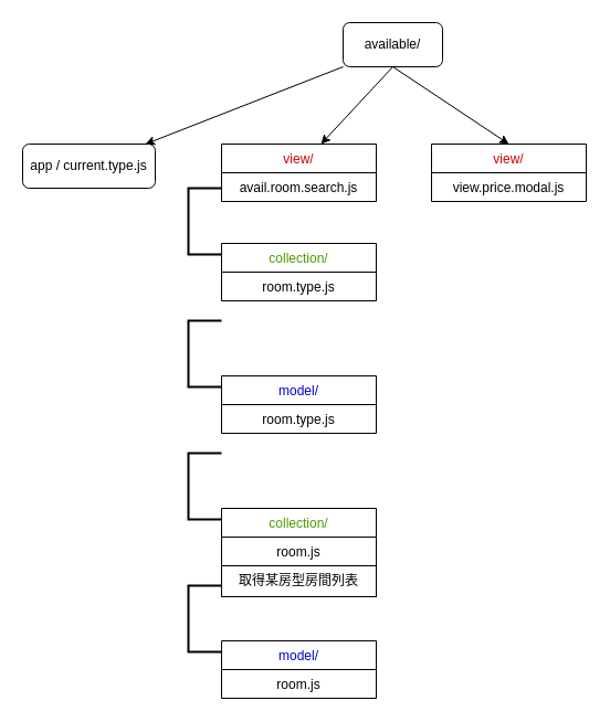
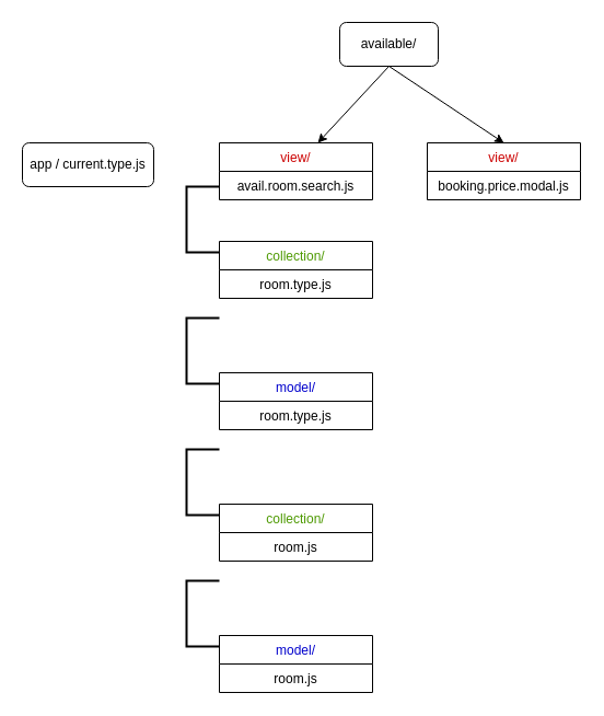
- <mxCell id="3" value="" style="endArrow=classic;html=1;exitX=0;exitY=1;exitDx=0;exitDy=0;" edge="1" parent="1" source="2" target="4"><mxGeometry width="50" height="50" relative="1" as="geometry"><mxPoint x="350" y="300" as="sourcePoint" /><mxPoint x="210" y="160" as="targetPoint" /></mxGeometry></mxCell>
- <mxCell id="9" value="view.price.modal.js" style="text;strokeColor=none;fillColor=none;align=center;verticalAlign=top;spacingLeft=4;spacingRight=4;overflow=hidden;rotatable=0;points=[[0,0.5],[1,0.5]];portConstraint=eastwest;" vertex="1" parent="8"><mxGeometry y="26" width="140" height="26" as="geometry" /></mxCell>
+ <mxCell id="9" value="booking.price.modal.js" style="text;strokeColor=none;fillColor=none;align=center;verticalAlign=top;spacingLeft=4;spacingRight=4;overflow=hidden;rotatable=0;points=[[0,0.5],[1,0.5]];portConstraint=eastwest;" vertex="1" parent="8"><mxGeometry y="26" width="140" height="26" as="geometry" /></mxCell>
- <mxCell id="24" value="&lt;font color=&quot;#000000&quot;&gt;取得某房型房間列表&lt;/font&gt;" style="whiteSpace=wrap;html=1;shadow=0;fontColor=#0000CC;startSize=26;" vertex="1" parent="1"><mxGeometry x="200" y="512" width="140" height="28" as="geometry" /></mxCell>
